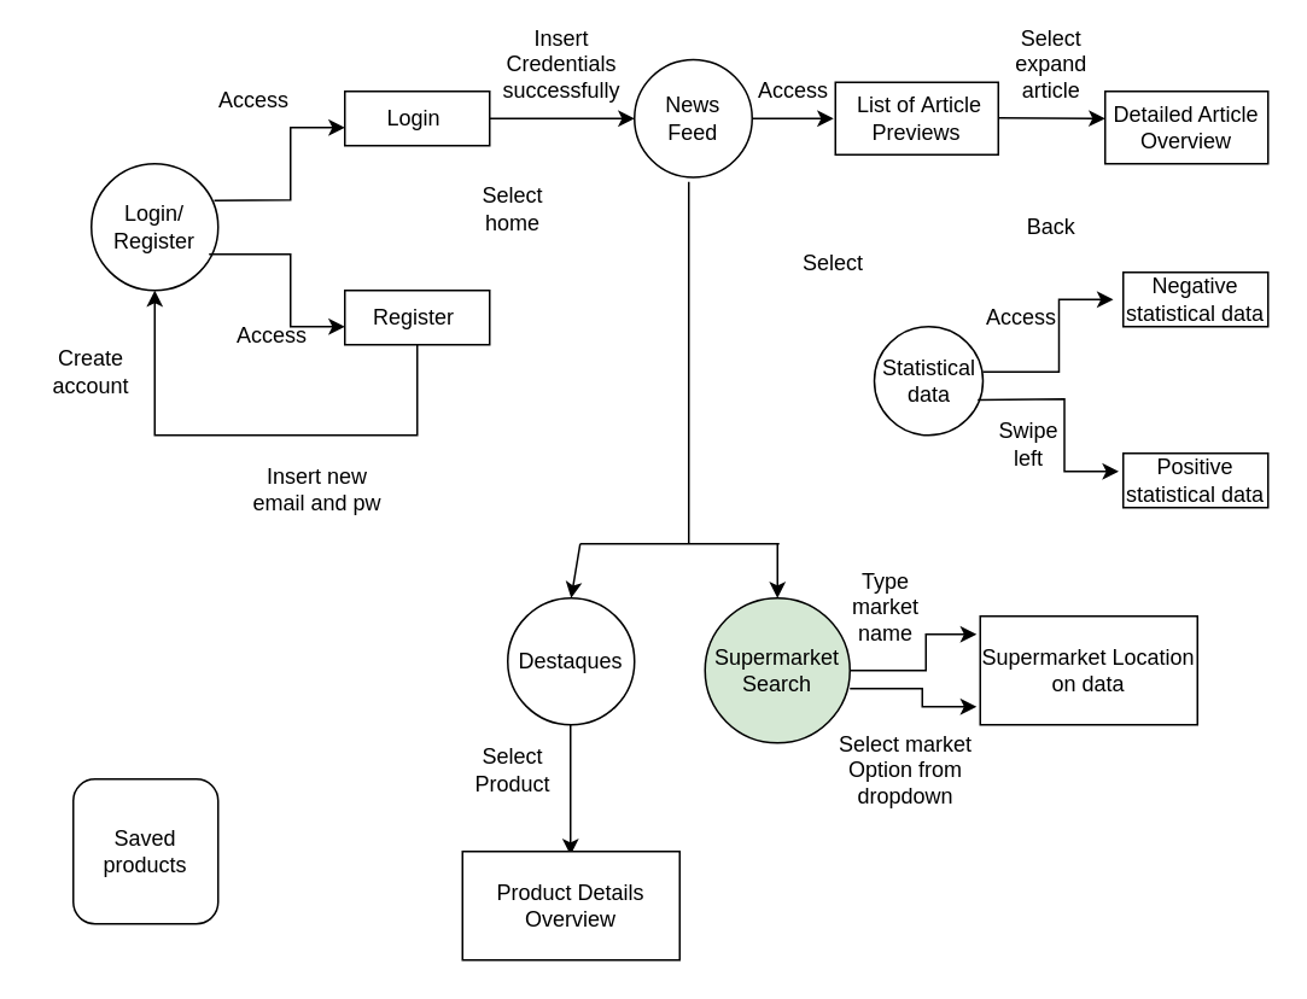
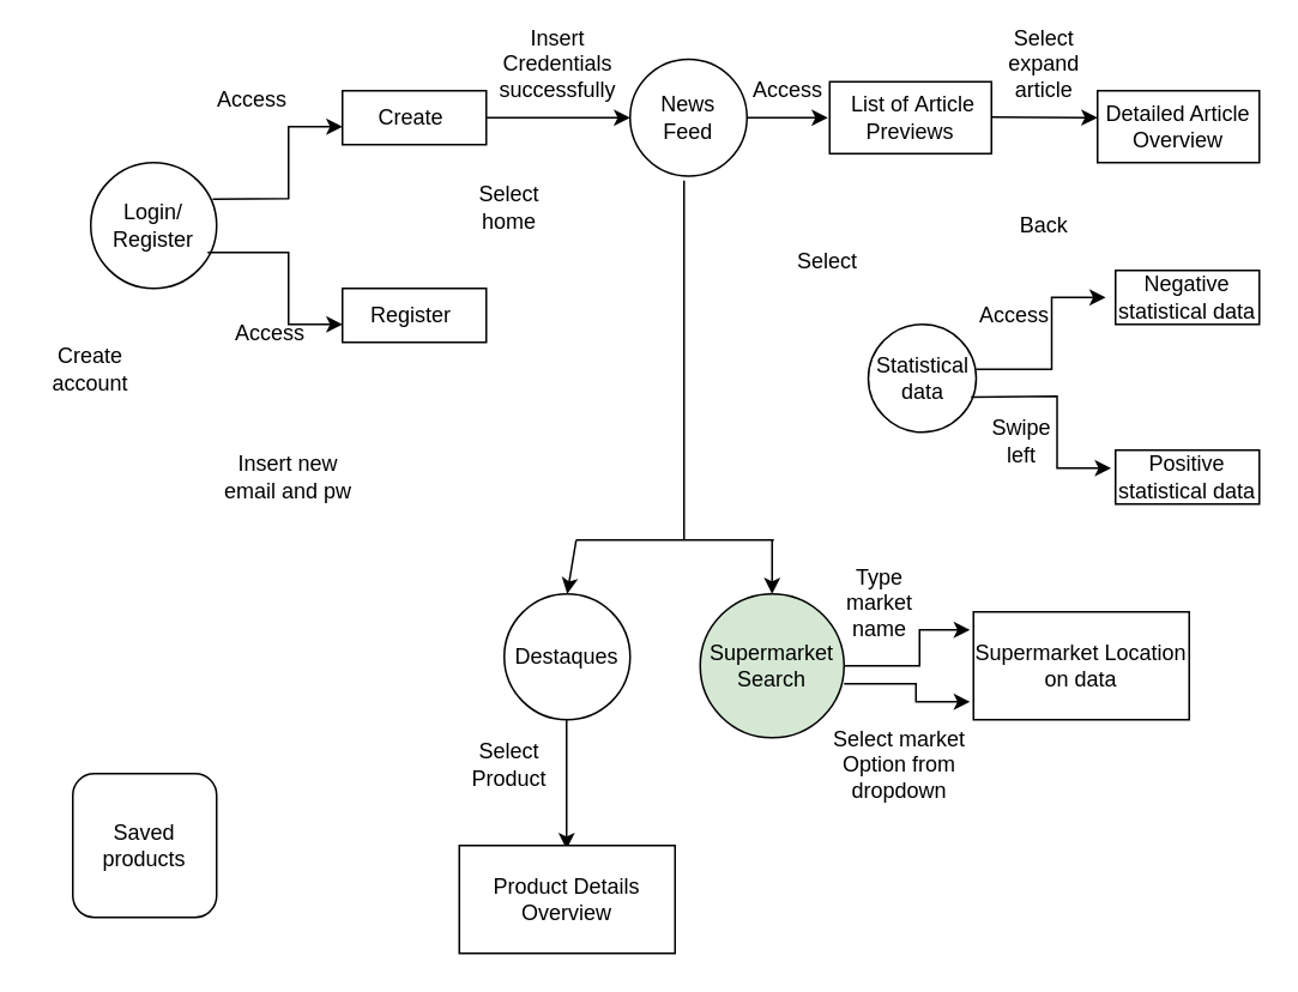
- <mxCell id="10" value="Login&amp;nbsp;" style="rounded=0;whiteSpace=wrap;html=1;" parent="1" vertex="1"><mxGeometry x="190" y="50" width="80" height="30" as="geometry" /></mxCell>
+ <mxCell id="10" value="Create&amp;nbsp;" style="rounded=0;whiteSpace=wrap;html=1;" parent="1" vertex="1"><mxGeometry x="190" y="50" width="80" height="30" as="geometry" /></mxCell>
- <mxCell id="14" value="" style="endArrow=classic;html=1;rounded=0;exitX=0.5;exitY=1;exitDx=0;exitDy=0;entryX=0.5;entryY=1;entryDx=0;entryDy=0;" parent="1" source="11" target="2" edge="1"><mxGeometry width="50" height="50" relative="1" as="geometry"><mxPoint x="240" y="180" as="sourcePoint" /><mxPoint x="70" y="240" as="targetPoint" /><Array as="points"><mxPoint x="230" y="240" /><mxPoint x="85" y="240" /></Array></mxGeometry></mxCell>
- <mxCell id="15" value="Insert new email and pw" style="text;html=1;align=center;verticalAlign=middle;whiteSpace=wrap;rounded=0;" parent="1" vertex="1"><mxGeometry x="135" y="255" width="80" height="30" as="geometry" /></mxCell>
+ <mxCell id="15" value="Insert new email and pw" style="text;html=1;align=center;verticalAlign=middle;whiteSpace=wrap;rounded=0;" parent="1" vertex="1"><mxGeometry x="120" y="250" width="80" height="30" as="geometry" /></mxCell>
